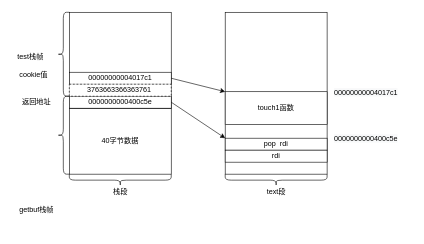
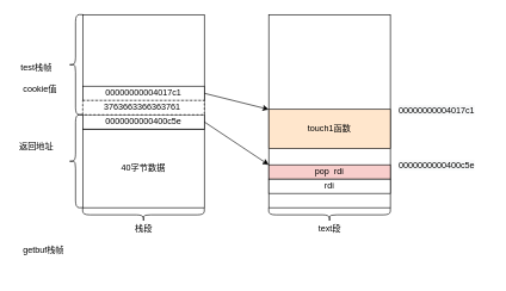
- <mxCell id="21" value="返回地址" style="text;html=1;align=center;verticalAlign=middle;resizable=0;points=[];autosize=1;strokeColor=none;fillColor=none;" parent="1" vertex="1"><mxGeometry x="30" y="160" width="60" height="20" as="geometry" /></mxCell>
+ <mxCell id="21" value="返回地址" style="text;html=1;align=center;verticalAlign=middle;resizable=0;points=[];autosize=1;strokeColor=none;fillColor=none;" parent="1" vertex="1"><mxGeometry x="20" y="195" width="60" height="20" as="geometry" /></mxCell>
- <mxCell id="18" value="touch1函数" style="rounded=0;whiteSpace=wrap;html=1;" parent="1" vertex="1"><mxGeometry x="375" y="152.5" width="170" height="55" as="geometry" /></mxCell>
+ <mxCell id="18" value="touch1函数" style="rounded=0;whiteSpace=wrap;html=1;fillColor=#ffe6cc;" parent="1" vertex="1"><mxGeometry x="375" y="152.5" width="170" height="55" as="geometry" /></mxCell>
- <mxCell id="14" value="pop &amp;nbsp;rdi" style="rounded=0;whiteSpace=wrap;html=1;" parent="1" vertex="1"><mxGeometry x="375" y="230" width="170" height="20" as="geometry" /></mxCell>
+ <mxCell id="14" value="pop &amp;nbsp;rdi" style="rounded=0;whiteSpace=wrap;html=1;fillColor=#f8cecc;" parent="1" vertex="1"><mxGeometry x="375" y="230" width="170" height="20" as="geometry" /></mxCell>
